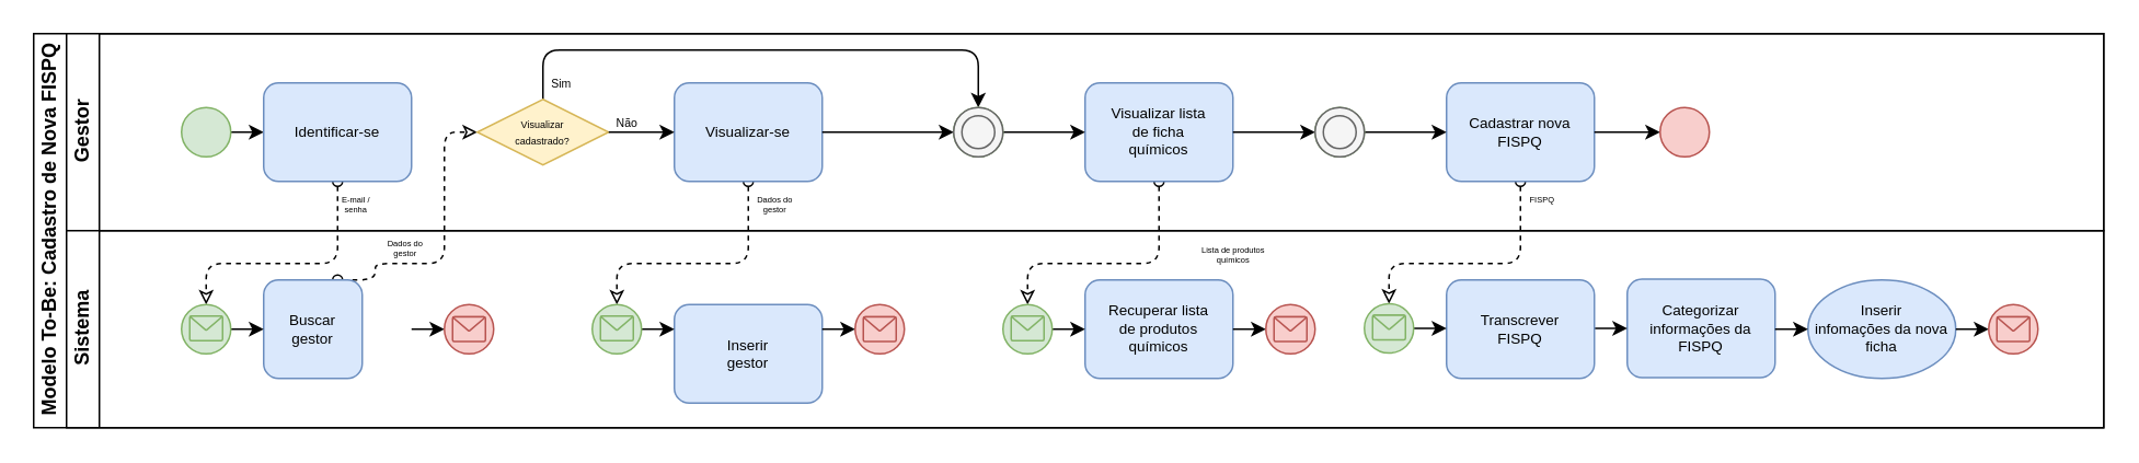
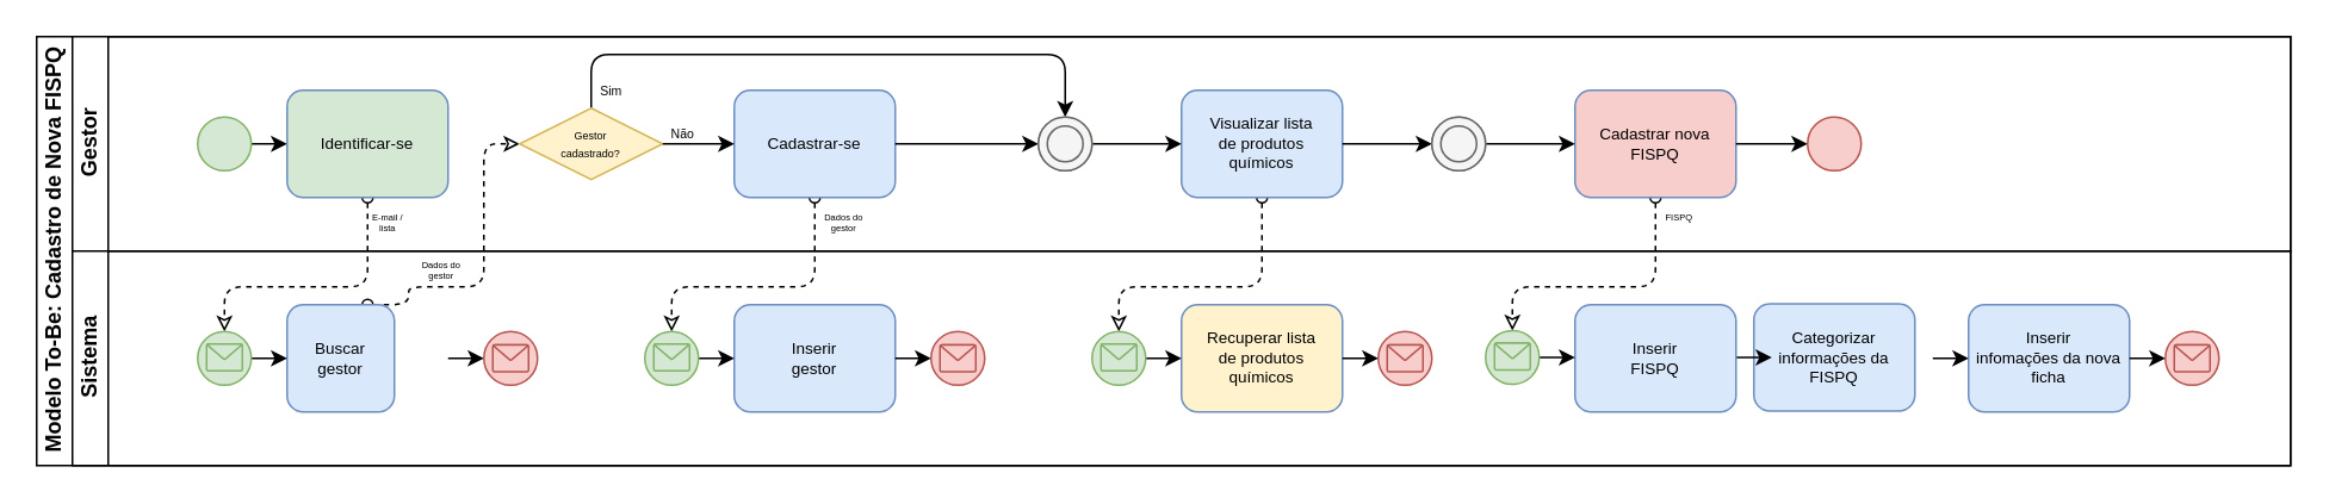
- <mxCell id="16" value="Identificar-se" style="rounded=1;whiteSpace=wrap;html=1;fontFamily=Helvetica;fontSize=9;align=center;fillColor=#dae8fc;strokeColor=#6c8ebf;container=0;" parent="8" vertex="1"><mxGeometry x="120" y="30" width="90" height="60" as="geometry" /></mxCell>
+ <mxCell id="16" value="Identificar-se" style="rounded=1;whiteSpace=wrap;html=1;fontFamily=Helvetica;fontSize=9;align=center;fillColor=#d5e8d4;strokeColor=#6c8ebf;container=0;" parent="8" vertex="1"><mxGeometry x="120" y="30" width="90" height="60" as="geometry" /></mxCell>
- <mxCell id="19" value="&lt;div style=&quot;line-height: 70%;&quot;&gt;&lt;span style=&quot;font-size: 6px;&quot;&gt;Visualizar&lt;/span&gt;&lt;/div&gt;&lt;div style=&quot;line-height: 70%;&quot;&gt;&lt;span style=&quot;font-size: 6px;&quot;&gt;cadastrado?&lt;/span&gt;&lt;/div&gt;" style="rhombus;whiteSpace=wrap;html=1;fontFamily=Helvetica;fontSize=11;labelBackgroundColor=none;fillColor=#fff2cc;strokeColor=#d6b656;container=0;" parent="8" vertex="1"><mxGeometry x="250" y="40" width="80" height="40" as="geometry" /></mxCell>
+ <mxCell id="19" value="&lt;div style=&quot;line-height: 70%;&quot;&gt;&lt;span style=&quot;font-size: 6px;&quot;&gt;Gestor&lt;/span&gt;&lt;/div&gt;&lt;div style=&quot;line-height: 70%;&quot;&gt;&lt;span style=&quot;font-size: 6px;&quot;&gt;cadastrado?&lt;/span&gt;&lt;/div&gt;" style="rhombus;whiteSpace=wrap;html=1;fontFamily=Helvetica;fontSize=11;labelBackgroundColor=none;fillColor=#fff2cc;strokeColor=#d6b656;container=0;" parent="8" vertex="1"><mxGeometry x="250" y="40" width="80" height="40" as="geometry" /></mxCell>
- <mxCell id="9" value="Visualizar-se" style="rounded=1;whiteSpace=wrap;html=1;fontFamily=Helvetica;fontSize=9;align=center;fillColor=#dae8fc;strokeColor=#6c8ebf;container=0;" parent="8" vertex="1"><mxGeometry x="370" y="30" width="90" height="60" as="geometry" /></mxCell>
+ <mxCell id="9" value="Cadastrar-se" style="rounded=1;whiteSpace=wrap;html=1;fontFamily=Helvetica;fontSize=9;align=center;fillColor=#dae8fc;strokeColor=#6c8ebf;container=0;" parent="8" vertex="1"><mxGeometry x="370" y="30" width="90" height="60" as="geometry" /></mxCell>
- <mxCell id="20" value="Visualizar lista&lt;div&gt;de ficha&lt;/div&gt;&lt;div&gt;químicos&lt;/div&gt;" style="rounded=1;whiteSpace=wrap;html=1;fontFamily=Helvetica;fontSize=9;align=center;fillColor=#dae8fc;strokeColor=#6c8ebf;container=0;" parent="8" vertex="1"><mxGeometry x="620" y="30" width="90" height="60" as="geometry" /></mxCell>
+ <mxCell id="20" value="Visualizar lista&lt;div&gt;de produtos&lt;/div&gt;&lt;div&gt;químicos&lt;/div&gt;" style="rounded=1;whiteSpace=wrap;html=1;fontFamily=Helvetica;fontSize=9;align=center;fillColor=#dae8fc;strokeColor=#6c8ebf;container=0;" parent="8" vertex="1"><mxGeometry x="620" y="30" width="90" height="60" as="geometry" /></mxCell>
- <mxCell id="28" value="Cadastrar nova&lt;div&gt;FISPQ&lt;/div&gt;" style="rounded=1;whiteSpace=wrap;html=1;fontFamily=Helvetica;fontSize=9;align=center;fillColor=#dae8fc;strokeColor=#6c8ebf;container=0;" parent="8" vertex="1"><mxGeometry x="840" y="30" width="90" height="60" as="geometry" /></mxCell>
+ <mxCell id="28" value="Cadastrar nova&lt;div&gt;FISPQ&lt;/div&gt;" style="rounded=1;whiteSpace=wrap;html=1;fontFamily=Helvetica;fontSize=9;align=center;fillColor=#f8cecc;strokeColor=#6c8ebf;container=0;" parent="8" vertex="1"><mxGeometry x="840" y="30" width="90" height="60" as="geometry" /></mxCell>
- <mxCell id="17" value="&lt;p style=&quot;line-height: 30%; font-size: 5px;&quot;&gt;E-mail /&lt;/p&gt;&lt;p style=&quot;line-height: 30%; font-size: 5px;&quot;&gt;senha&lt;/p&gt;" style="text;html=1;align=center;verticalAlign=middle;resizable=0;points=[];autosize=1;strokeColor=none;fillColor=none;fontSize=9;container=0;" parent="8" vertex="1"><mxGeometry x="156" y="89" width="40" height="30" as="geometry" /></mxCell>
+ <mxCell id="17" value="&lt;p style=&quot;line-height: 30%; font-size: 5px;&quot;&gt;E-mail /&lt;/p&gt;&lt;p style=&quot;line-height: 30%; font-size: 5px;&quot;&gt;lista&lt;/p&gt;" style="text;html=1;align=center;verticalAlign=middle;resizable=0;points=[];autosize=1;strokeColor=none;fillColor=none;fontSize=9;container=0;" parent="8" vertex="1"><mxGeometry x="156" y="89" width="40" height="30" as="geometry" /></mxCell>
- <mxCell id="67" value="&lt;p style=&quot;line-height: 30%; font-size: 5px;&quot;&gt;Lista de produtos&lt;/p&gt;&lt;p style=&quot;line-height: 30%; font-size: 5px;&quot;&gt;químicos&lt;/p&gt;" style="text;html=1;align=center;verticalAlign=middle;resizable=0;points=[];autosize=1;strokeColor=none;fillColor=none;fontSize=9;container=0;" parent="1" vertex="1"><mxGeometry x="720" y="140" width="60" height="30" as="geometry" /></mxCell>
- <mxCell id="51" value="Categorizar informações da&lt;div&gt;FISPQ&lt;/div&gt;" style="rounded=1;whiteSpace=wrap;html=1;fontFamily=Helvetica;fontSize=9;align=center;fillColor=#dae8fc;strokeColor=#6c8ebf;container=0;" vertex="1" parent="31"><mxGeometry x="950" y="29.5" width="90" height="60" as="geometry" /></mxCell>
+ <mxCell id="51" value="Categorizar informações da&lt;div&gt;FISPQ&lt;/div&gt;" style="rounded=1;whiteSpace=wrap;html=1;fontFamily=Helvetica;fontSize=9;align=center;fillColor=#dae8fc;strokeColor=#6c8ebf;container=0;" vertex="1" parent="31"><mxGeometry x="940" y="29.5" width="90" height="60" as="geometry" /></mxCell>
- <mxCell id="65" value="Recuperar lista&lt;div&gt;de produtos&lt;/div&gt;&lt;div&gt;químicos&lt;/div&gt;" style="rounded=1;whiteSpace=wrap;html=1;fontFamily=Helvetica;fontSize=9;align=center;fillColor=#dae8fc;strokeColor=#6c8ebf;container=0;" parent="1" vertex="1"><mxGeometry x="660" y="170" width="90" height="60" as="geometry" /></mxCell>
+ <mxCell id="65" value="Recuperar lista&lt;div&gt;de produtos&lt;/div&gt;&lt;div&gt;químicos&lt;/div&gt;" style="rounded=1;whiteSpace=wrap;html=1;fontFamily=Helvetica;fontSize=9;align=center;fillColor=#fff2cc;strokeColor=#6c8ebf;container=0;" parent="1" vertex="1"><mxGeometry x="660" y="170" width="90" height="60" as="geometry" /></mxCell>
- <mxCell id="68" value="Transcrever&lt;div&gt;FISPQ&lt;/div&gt;" style="rounded=1;whiteSpace=wrap;html=1;fontFamily=Helvetica;fontSize=9;align=center;fillColor=#dae8fc;strokeColor=#6c8ebf;container=0;" parent="1" vertex="1"><mxGeometry x="880" y="170" width="90" height="60" as="geometry" /></mxCell>
+ <mxCell id="68" value="Inserir&lt;div&gt;FISPQ&lt;/div&gt;" style="rounded=1;whiteSpace=wrap;html=1;fontFamily=Helvetica;fontSize=9;align=center;fillColor=#dae8fc;strokeColor=#6c8ebf;container=0;" parent="1" vertex="1"><mxGeometry x="880" y="170" width="90" height="60" as="geometry" /></mxCell>
- <mxCell id="53" value="Inserir&lt;div&gt;infomações da nova&lt;/div&gt;&lt;div&gt;ficha&lt;/div&gt;" style="ellipse;whiteSpace=wrap;html=1;fontFamily=Helvetica;fontSize=9;align=center;fillColor=#dae8fc;strokeColor=#6c8ebf;container=0;" vertex="1" parent="31"><mxGeometry x="1060" y="30" width="90" height="60" as="geometry" /></mxCell>
+ <mxCell id="53" value="Inserir&lt;div&gt;infomações da nova&lt;/div&gt;&lt;div&gt;ficha&lt;/div&gt;" style="rounded=1;whiteSpace=wrap;html=1;fontFamily=Helvetica;fontSize=9;align=center;fillColor=#dae8fc;strokeColor=#6c8ebf;container=0;" vertex="1" parent="31"><mxGeometry x="1060" y="30" width="90" height="60" as="geometry" /></mxCell>
- <mxCell id="42" value="Inserir&lt;div&gt;gestor&lt;/div&gt;" style="rounded=1;whiteSpace=wrap;html=1;fontFamily=Helvetica;fontSize=9;align=center;fillColor=#dae8fc;strokeColor=#6c8ebf;container=0;" parent="31" vertex="1"><mxGeometry x="370" y="45" width="90" height="60" as="geometry" /></mxCell>
+ <mxCell id="42" value="Inserir&lt;div&gt;gestor&lt;/div&gt;" style="rounded=1;whiteSpace=wrap;html=1;fontFamily=Helvetica;fontSize=9;align=center;fillColor=#dae8fc;strokeColor=#6c8ebf;container=0;" parent="31" vertex="1"><mxGeometry x="370" y="30" width="90" height="60" as="geometry" /></mxCell>
